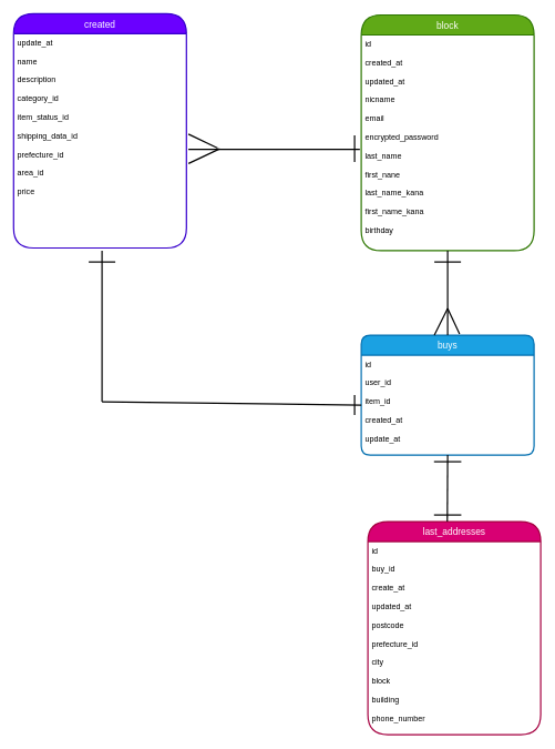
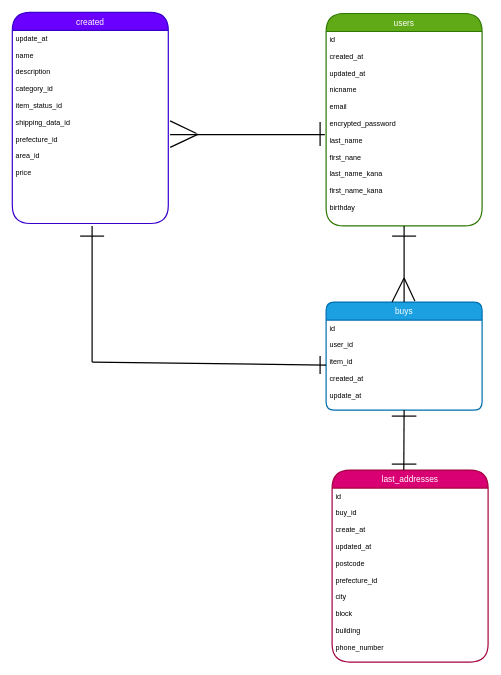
- <mxCell id="4" value="block" style="swimlane;childLayout=stackLayout;horizontal=1;startSize=30;horizontalStack=0;rounded=1;fontSize=14;fontStyle=0;strokeWidth=2;resizeParent=0;resizeLast=1;shadow=0;dashed=0;align=center;fillColor=#60a917;fontColor=#ffffff;strokeColor=#2D7600;arcSize=50;" parent="1" vertex="1"><mxGeometry x="543" y="22" width="260" height="354" as="geometry" /></mxCell>
+ <mxCell id="4" value="users" style="swimlane;childLayout=stackLayout;horizontal=1;startSize=30;horizontalStack=0;rounded=1;fontSize=14;fontStyle=0;strokeWidth=2;resizeParent=0;resizeLast=1;shadow=0;dashed=0;align=center;fillColor=#60a917;fontColor=#ffffff;strokeColor=#2D7600;arcSize=50;" parent="1" vertex="1"><mxGeometry x="543" y="22" width="260" height="354" as="geometry" /></mxCell>
